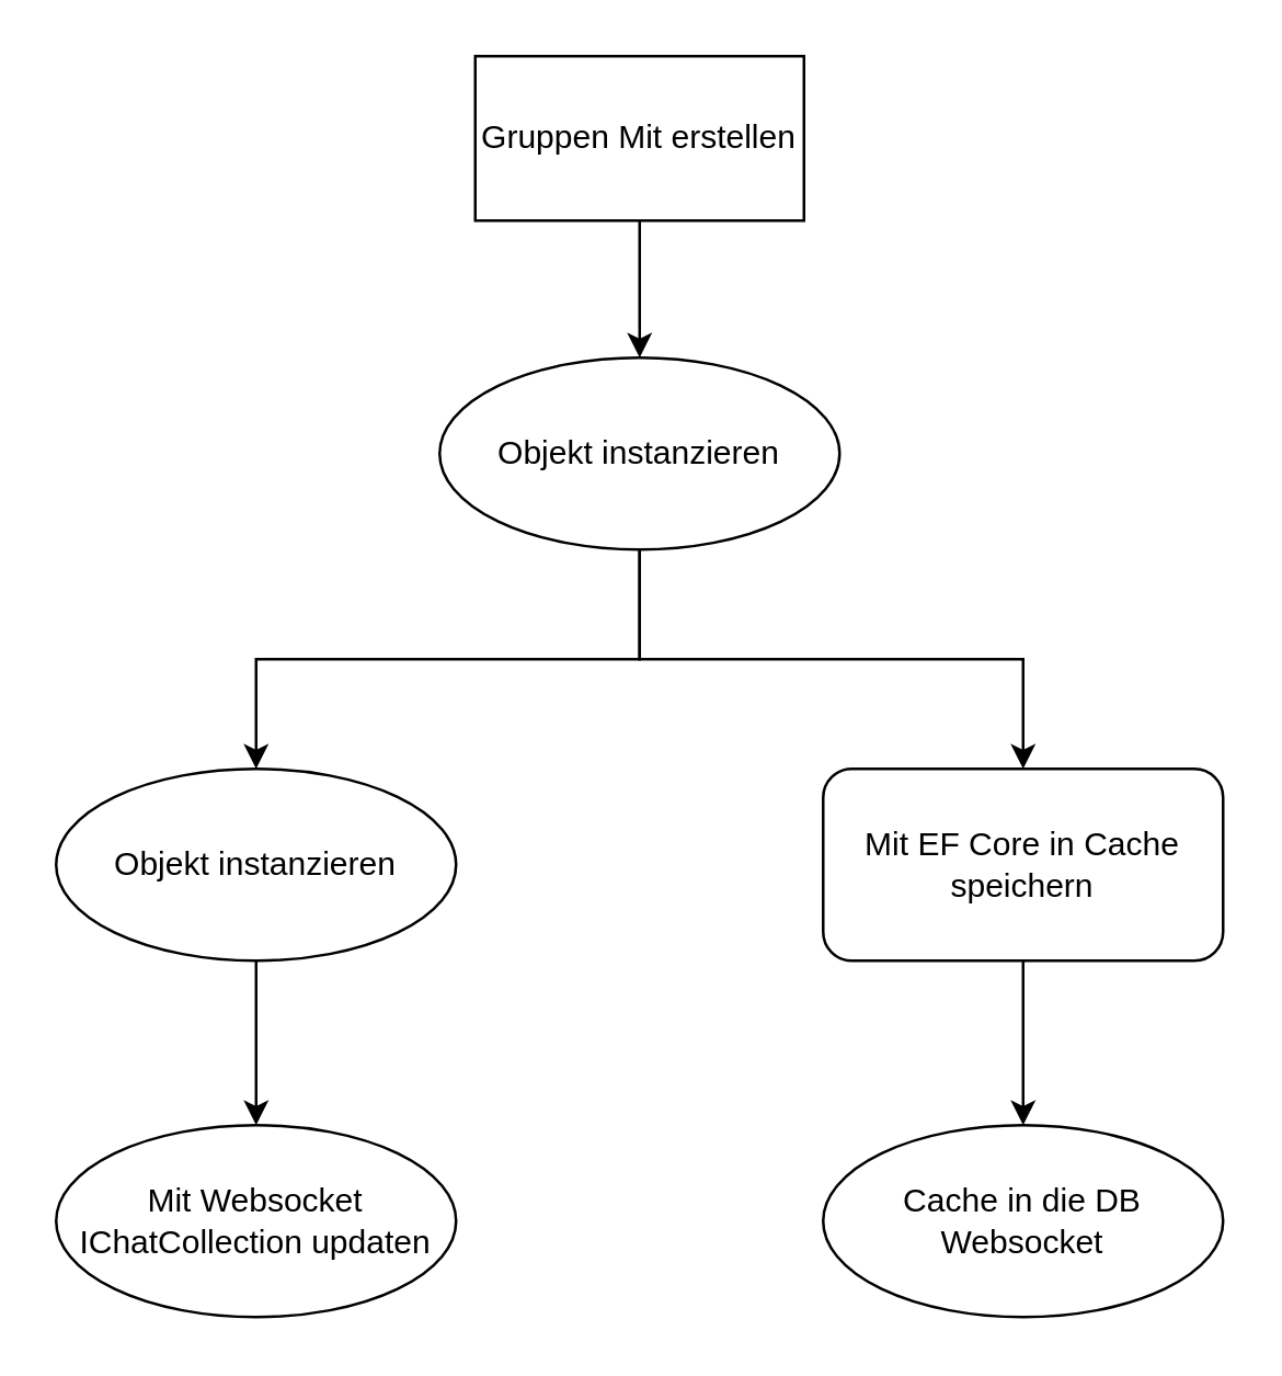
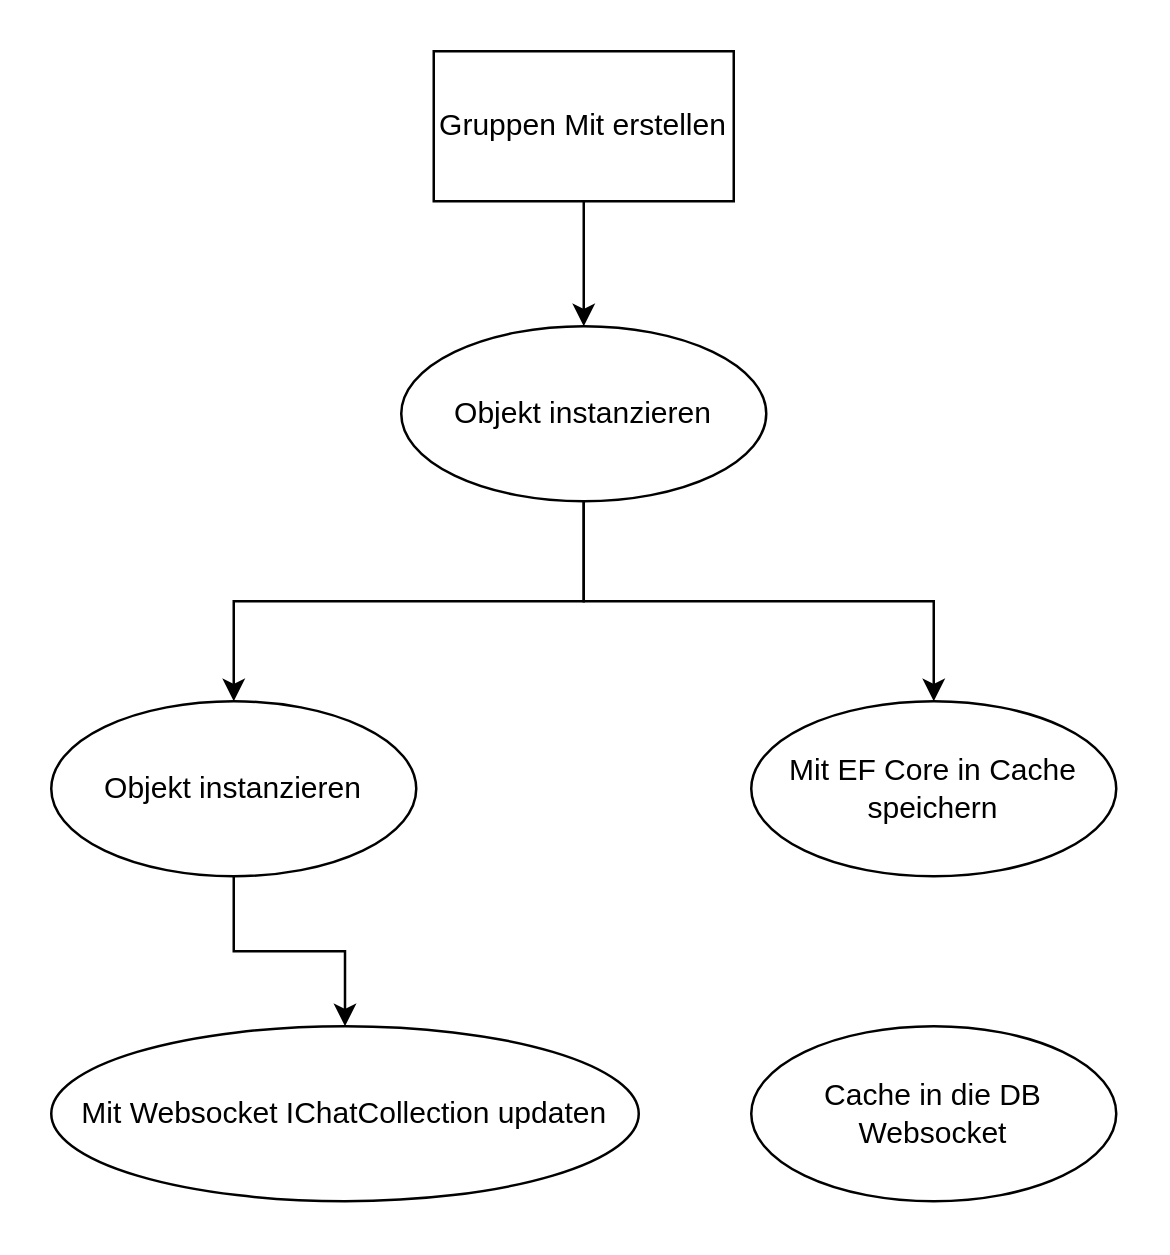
- <mxCell id="6" value="Mit EF Core in Cache speichern" style="whiteSpace=wrap;html=1;rounded=1;" parent="1" vertex="1"><mxGeometry x="300" y="280" width="146" height="70" as="geometry" /></mxCell>
+ <mxCell id="6" value="Mit EF Core in Cache speichern" style="ellipse;whiteSpace=wrap;html=1;" parent="1" vertex="1"><mxGeometry x="300" y="280" width="146" height="70" as="geometry" /></mxCell>
- <mxCell id="5" value="" style="edgeStyle=orthogonalEdgeStyle;rounded=0;orthogonalLoop=1;jettySize=auto;html=1;" parent="1" source="6" target="7" edge="1"><mxGeometry relative="1" as="geometry" /></mxCell>
- <mxCell id="12" value="Mit Websocket IChatCollection updaten" style="ellipse;whiteSpace=wrap;html=1;" vertex="1" parent="1"><mxGeometry x="20" y="410" width="146" height="70" as="geometry" /></mxCell>
+ <mxCell id="12" value="Mit Websocket IChatCollection updaten" style="ellipse;whiteSpace=wrap;html=1;" vertex="1" parent="1"><mxGeometry x="20" y="410" width="235" height="70" as="geometry" /></mxCell>
